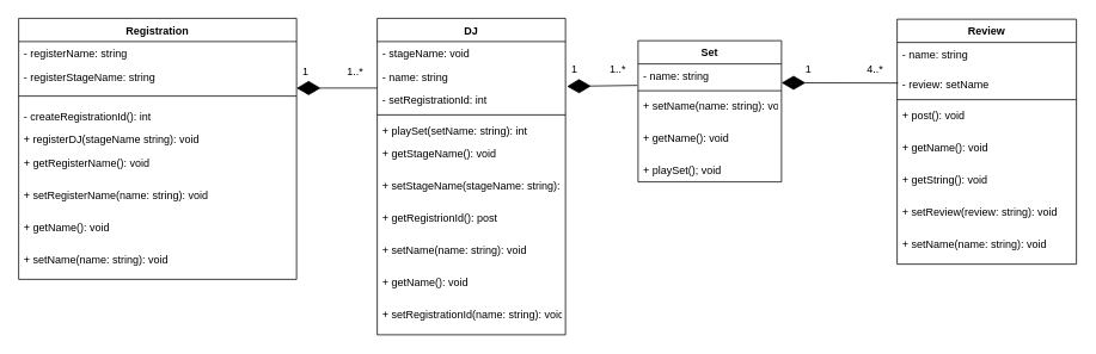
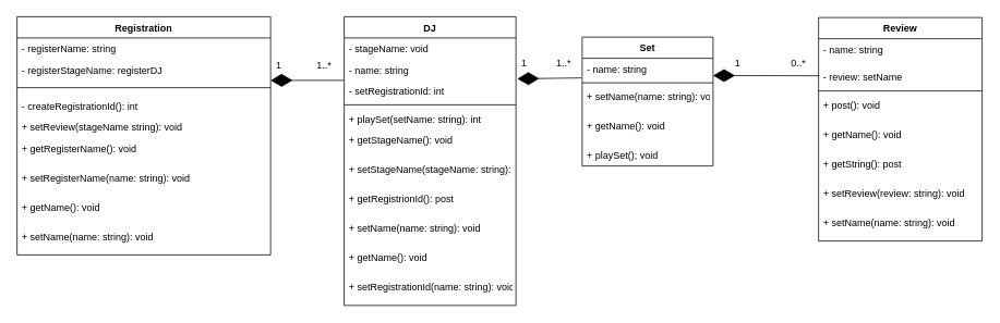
- <mxCell id="47" value="4..*" style="text;html=1;align=center;verticalAlign=middle;resizable=0;points=[];autosize=1;strokeColor=none;fillColor=none;" vertex="1" parent="1"><mxGeometry x="960" y="67.38" width="30" height="20" as="geometry" /></mxCell>
+ <mxCell id="47" value="0..*" style="text;html=1;align=center;verticalAlign=middle;resizable=0;points=[];autosize=1;strokeColor=none;fillColor=none;" vertex="1" parent="1"><mxGeometry x="960" y="67.38" width="30" height="20" as="geometry" /></mxCell>
- <mxCell id="4" value="- registerStageName: string" style="text;align=left;verticalAlign=top;spacingLeft=4;spacingRight=4;overflow=hidden;rotatable=0;points=[[0,0.5],[1,0.5]];portConstraint=eastwest;" vertex="1" parent="2"><mxGeometry y="52" width="310" height="26" as="geometry" /></mxCell>
+ <mxCell id="4" value="- registerStageName: registerDJ" style="text;align=left;verticalAlign=top;spacingLeft=4;spacingRight=4;overflow=hidden;rotatable=0;points=[[0,0.5],[1,0.5]];portConstraint=eastwest;" vertex="1" parent="2"><mxGeometry y="52" width="310" height="26" as="geometry" /></mxCell>
- <mxCell id="7" value="+ registerDJ(stageName string): void" style="text;align=left;verticalAlign=top;spacingLeft=4;spacingRight=4;overflow=hidden;rotatable=0;points=[[0,0.5],[1,0.5]];portConstraint=eastwest;" vertex="1" parent="2"><mxGeometry y="122" width="310" height="26" as="geometry" /></mxCell>
+ <mxCell id="7" value="+ setReview(stageName string): void" style="text;align=left;verticalAlign=top;spacingLeft=4;spacingRight=4;overflow=hidden;rotatable=0;points=[[0,0.5],[1,0.5]];portConstraint=eastwest;" vertex="1" parent="2"><mxGeometry y="122" width="310" height="26" as="geometry" /></mxCell>
- <mxCell id="37" value="+ getString(): void" style="text;strokeColor=none;fillColor=none;align=left;verticalAlign=top;spacingLeft=4;spacingRight=4;overflow=hidden;rotatable=0;points=[[0,0.5],[1,0.5]];portConstraint=eastwest;" vertex="1" parent="31"><mxGeometry y="166" width="200" height="36" as="geometry" /></mxCell>
+ <mxCell id="37" value="+ getString(): post" style="text;strokeColor=none;fillColor=none;align=left;verticalAlign=top;spacingLeft=4;spacingRight=4;overflow=hidden;rotatable=0;points=[[0,0.5],[1,0.5]];portConstraint=eastwest;" vertex="1" parent="31"><mxGeometry y="166" width="200" height="36" as="geometry" /></mxCell>
